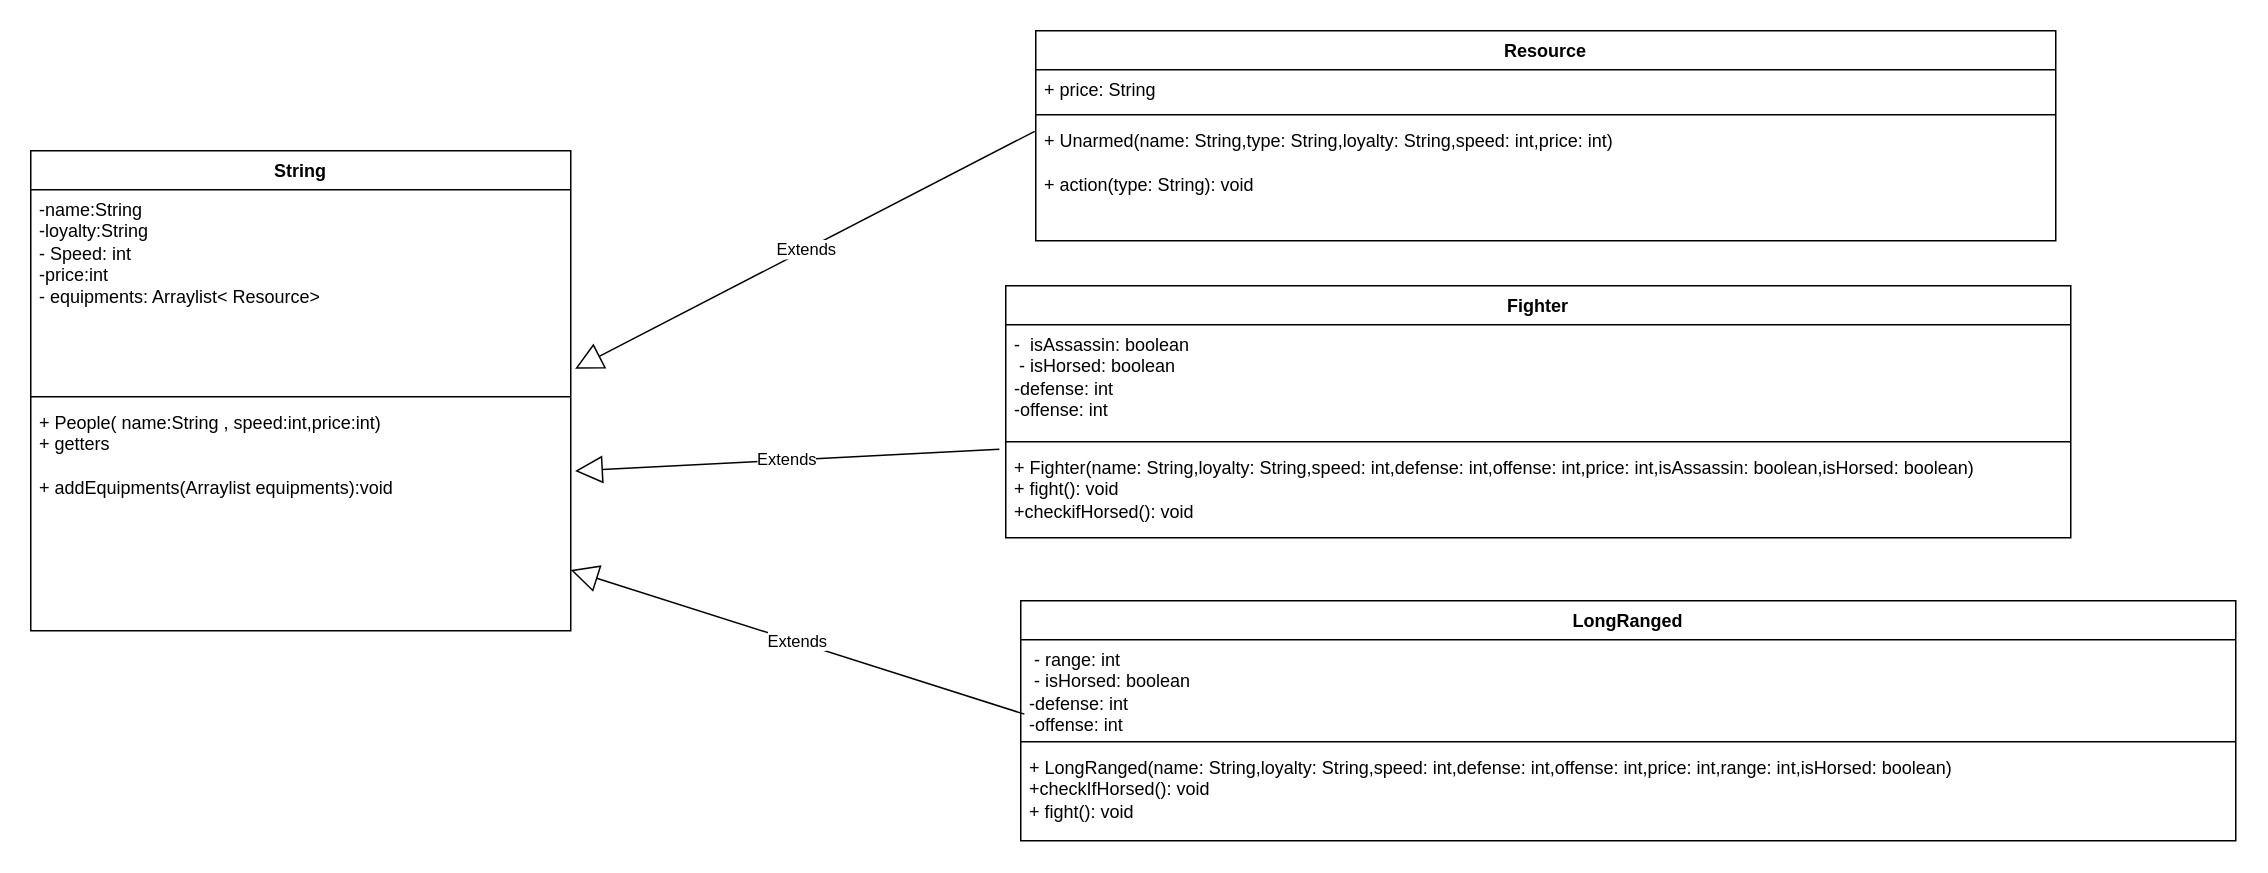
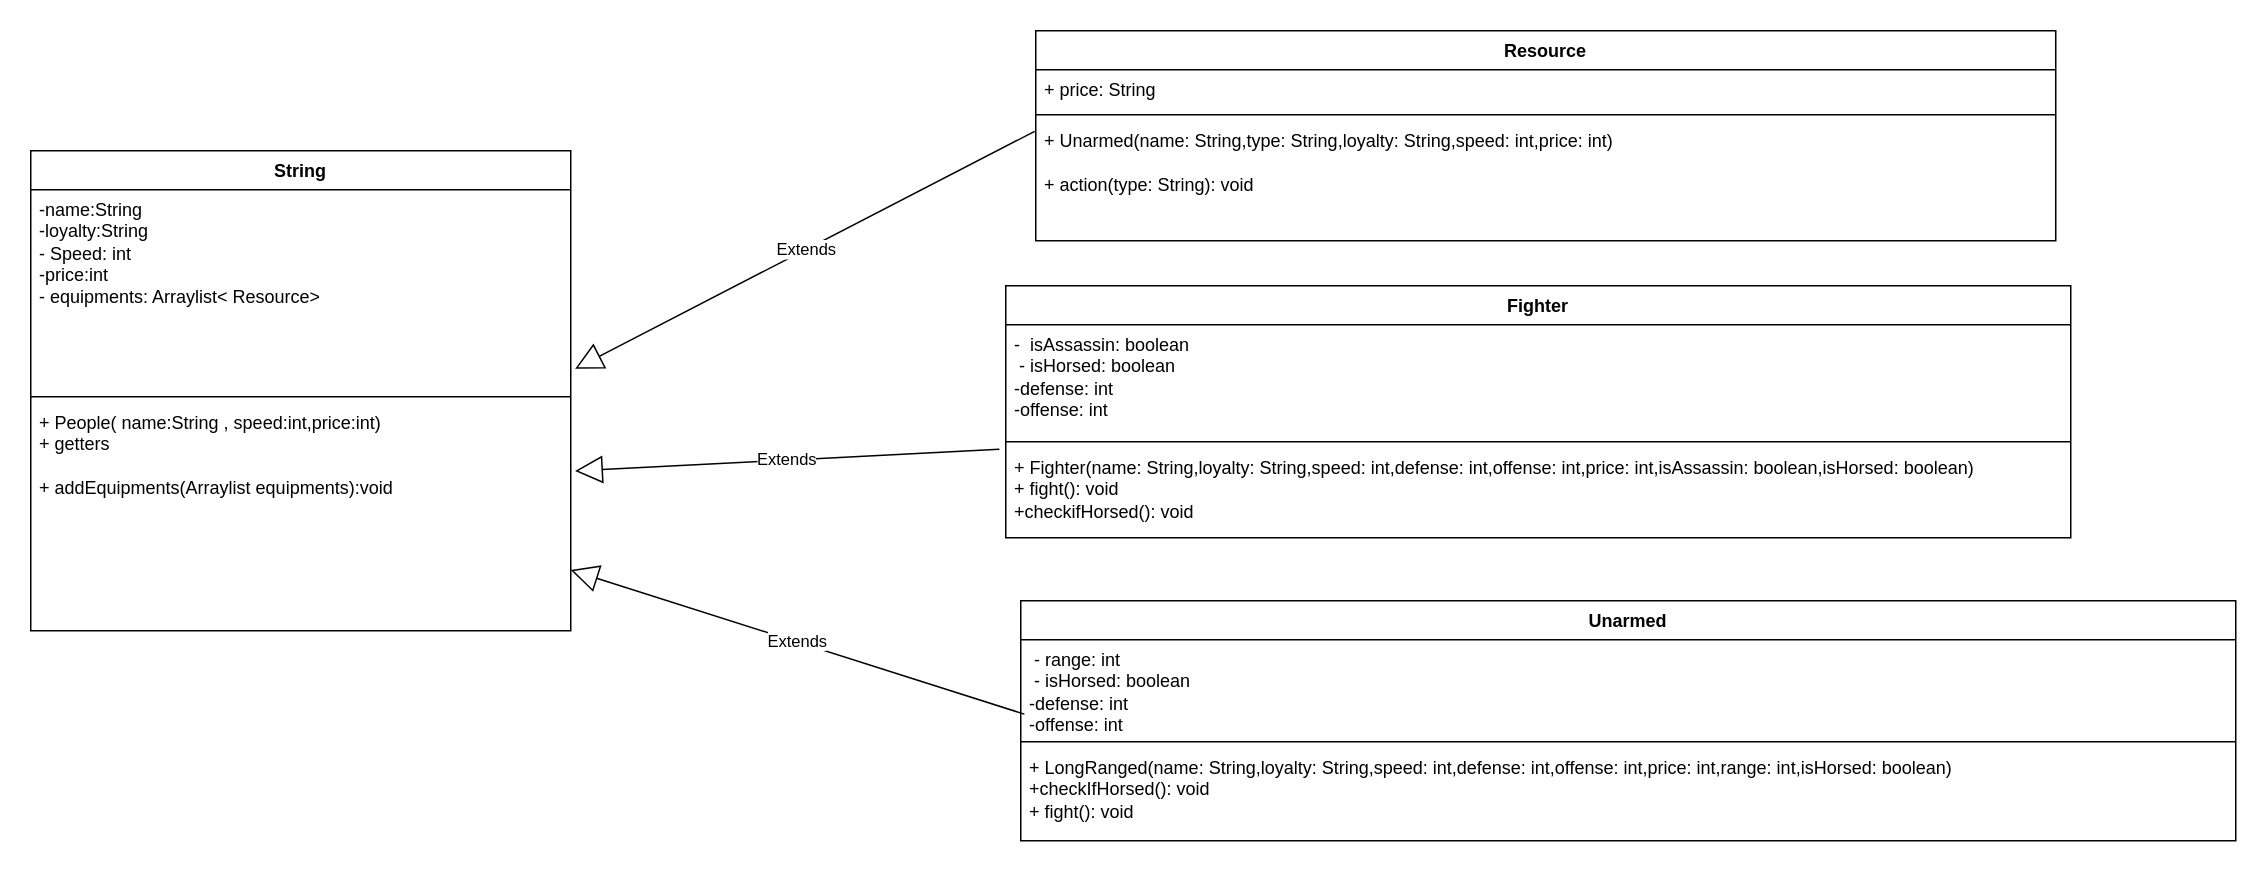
- <mxCell id="6" value="LongRanged" style="swimlane;fontStyle=1;align=center;verticalAlign=top;childLayout=stackLayout;horizontal=1;startSize=26;horizontalStack=0;resizeParent=1;resizeParentMax=0;resizeLast=0;collapsible=1;marginBottom=0;whiteSpace=wrap;html=1;" vertex="1" parent="1"><mxGeometry x="680" y="400" width="810" height="160" as="geometry" /></mxCell>
+ <mxCell id="6" value="Unarmed" style="swimlane;fontStyle=1;align=center;verticalAlign=top;childLayout=stackLayout;horizontal=1;startSize=26;horizontalStack=0;resizeParent=1;resizeParentMax=0;resizeLast=0;collapsible=1;marginBottom=0;whiteSpace=wrap;html=1;" vertex="1" parent="1"><mxGeometry x="680" y="400" width="810" height="160" as="geometry" /></mxCell>
